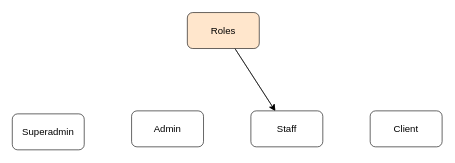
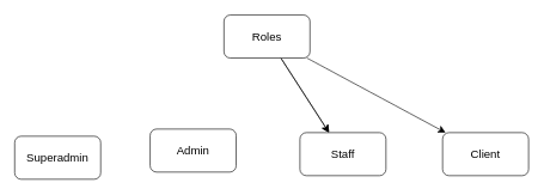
- <mxCell id="5" value="Roles" style="rounded=1;whiteSpace=wrap;html=1;fontSize=16;fillColor=#ffe6cc;" vertex="1" parent="1"><mxGeometry x="312" y="20" width="120" height="60" as="geometry" /></mxCell>
+ <mxCell id="5" value="Roles" style="rounded=1;whiteSpace=wrap;html=1;fontSize=16;" vertex="1" parent="1"><mxGeometry x="312" y="20" width="120" height="60" as="geometry" /></mxCell>
+ <mxCell id="4" value="" style="edgeStyle=none;curved=1;rounded=0;orthogonalLoop=1;jettySize=auto;html=1;fontSize=12;startSize=8;endSize=8;" edge="1" parent="1" source="5" target="9"><mxGeometry relative="1" as="geometry" /></mxCell>
- <mxCell id="8" value="Admin" style="rounded=1;whiteSpace=wrap;html=1;fontSize=16;" vertex="1" parent="1"><mxGeometry x="219" y="184" width="120" height="60" as="geometry" /></mxCell>
+ <mxCell id="8" value="Admin" style="rounded=1;whiteSpace=wrap;html=1;fontSize=16;" vertex="1" parent="1"><mxGeometry x="209" y="179" width="120" height="60" as="geometry" /></mxCell>
